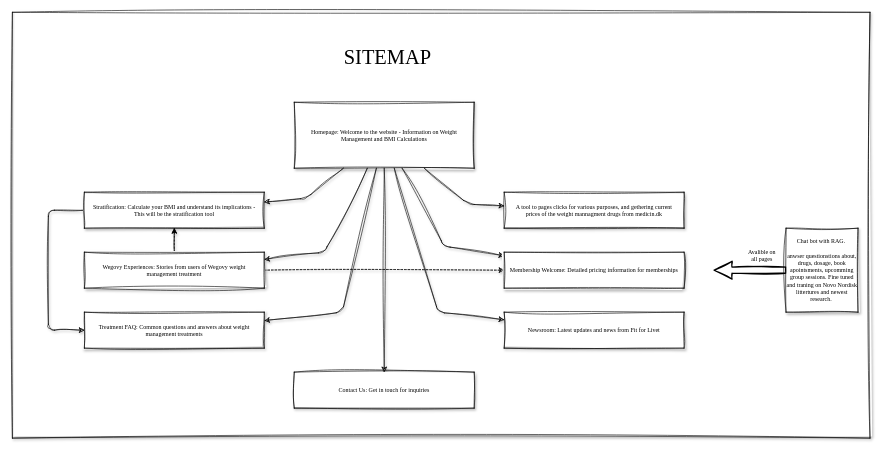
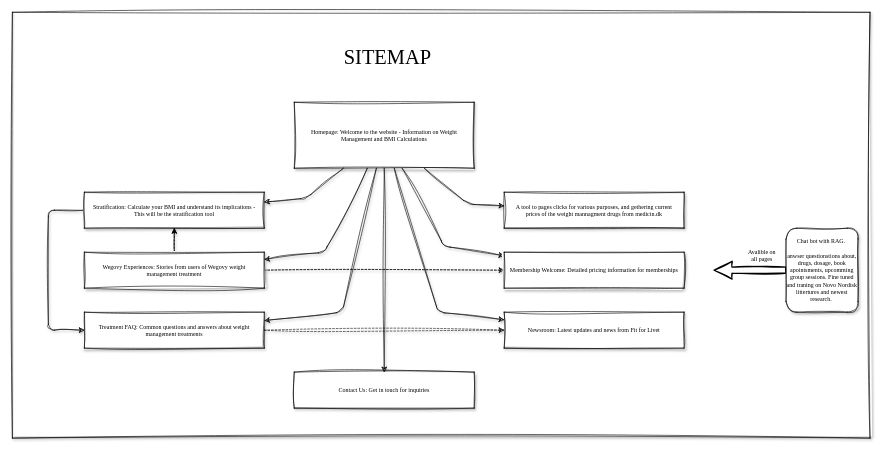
- <mxCell id="24" value="Chat bot with RAG.&amp;nbsp;&lt;br&gt;&lt;br&gt;anwser questionstions about, drugs, dosage, book apointsments, upcomming group sessions. Fine tuned and traning on Novo Nordisk littertures and newest research.&amp;nbsp;" style="whiteSpace=wrap;html=1;shadow=1;hachureGap=4;fontFamily=Architects Daughter;fontSource=https%3A%2F%2Ffonts.googleapis.com%2Fcss%3Ffamily%3DArchitects%2BDaughter;fontSize=10;sketch=1;curveFitting=1;jiggle=2;" vertex="1" parent="1"><mxGeometry x="1310" y="380" width="120" height="140" as="geometry" /></mxCell>
+ <mxCell id="24" value="Chat bot with RAG.&amp;nbsp;&lt;br&gt;&lt;br&gt;anwser questionstions about, drugs, dosage, book apointsments, upcomming group sessions. Fine tuned and traning on Novo Nordisk littertures and newest research.&amp;nbsp;" style="whiteSpace=wrap;html=1;shadow=1;hachureGap=4;fontFamily=Architects Daughter;fontSource=https%3A%2F%2Ffonts.googleapis.com%2Fcss%3Ffamily%3DArchitects%2BDaughter;fontSize=10;sketch=1;curveFitting=1;jiggle=2;rounded=1;" vertex="1" parent="1"><mxGeometry x="1310" y="380" width="120" height="140" as="geometry" /></mxCell>
+ <mxCell id="15" style="dashed=1;labelBackgroundColor=default;fontSize=10;fontFamily=Architects Daughter;strokeColor=default;fontColor=default;fillColor=default;shadow=1;hachureGap=4;fontSource=https%3A%2F%2Ffonts.googleapis.com%2Fcss%3Ffamily%3DArchitects%2BDaughter;sketch=1;curveFitting=1;jiggle=2;" parent="1" source="19" target="6" edge="1"><mxGeometry relative="1" as="geometry" /></mxCell>
